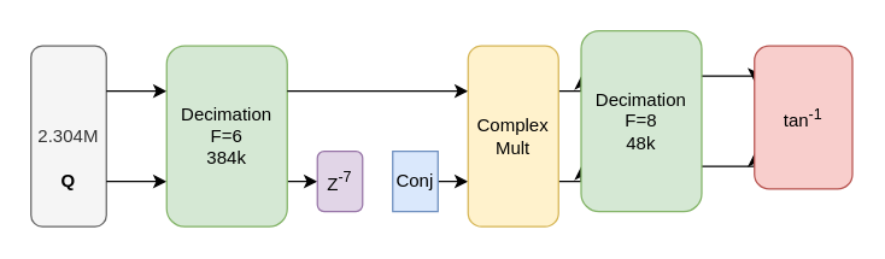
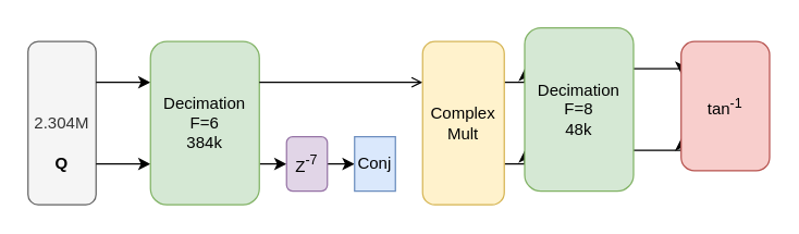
- <mxCell id="8" value="" style="endArrow=classic;html=1;exitX=1;exitY=0.25;exitDx=0;exitDy=0;entryX=0;entryY=0.25;entryDx=0;entryDy=0;" edge="1" parent="1" source="7" target="15"><mxGeometry width="50" height="50" relative="1" as="geometry"><mxPoint x="230" y="100" as="sourcePoint" /><mxPoint x="290" y="60" as="targetPoint" /></mxGeometry></mxCell>
+ <mxCell id="8" value="" style="endArrow=open;html=1;exitX=1;exitY=0.25;exitDx=0;exitDy=0;entryX=0;entryY=0.25;entryDx=0;entryDy=0;" edge="1" parent="1" source="7" target="15"><mxGeometry width="50" height="50" relative="1" as="geometry"><mxPoint x="230" y="100" as="sourcePoint" /><mxPoint x="290" y="60" as="targetPoint" /></mxGeometry></mxCell>
+ <mxCell id="9" style="edgeStyle=orthogonalEdgeStyle;rounded=0;orthogonalLoop=1;jettySize=auto;html=1;exitX=1;exitY=0.5;exitDx=0;exitDy=0;entryX=0;entryY=0.5;entryDx=0;entryDy=0;" edge="1" parent="1" source="10" target="12"><mxGeometry relative="1" as="geometry" /></mxCell>
- <mxCell id="11" style="edgeStyle=orthogonalEdgeStyle;rounded=0;orthogonalLoop=1;jettySize=auto;html=1;exitX=1;exitY=0.5;exitDx=0;exitDy=0;entryX=0;entryY=0.75;entryDx=0;entryDy=0;" edge="1" parent="1" source="12" target="15"><mxGeometry relative="1" as="geometry" /></mxCell>
